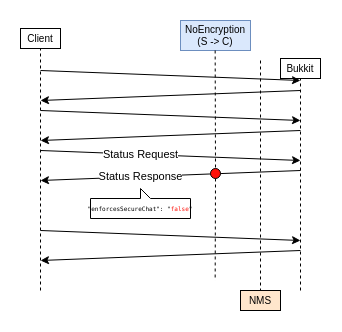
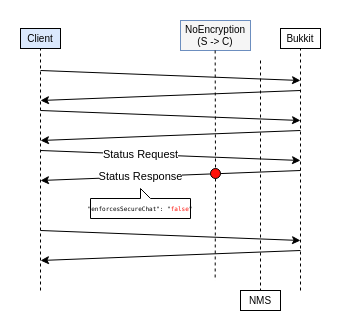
- <mxCell id="17" value="NoEncryption&lt;br&gt;(S -&amp;gt; C)" style="rounded=0;whiteSpace=wrap;html=1;fontSize=10;fillColor=#dae8fc;strokeColor=#6c8ebf;" vertex="1" parent="1"><mxGeometry x="180" y="20" width="70" height="30" as="geometry" /></mxCell>
+ <mxCell id="17" value="NoEncryption&lt;br&gt;(S -&amp;gt; C)" style="rounded=0;whiteSpace=wrap;html=1;fontSize=10;fillColor=#f5f5f5;strokeColor=#6c8ebf;" vertex="1" parent="1"><mxGeometry x="180" y="20" width="70" height="30" as="geometry" /></mxCell>
- <mxCell id="2" value="&lt;font style=&quot;font-size: 10px;&quot;&gt;Client&lt;/font&gt;" style="rounded=0;whiteSpace=wrap;html=1;" parent="1" vertex="1"><mxGeometry x="20" y="28" width="40" height="20" as="geometry" /></mxCell>
+ <mxCell id="2" value="&lt;font style=&quot;font-size: 10px;&quot;&gt;Client&lt;/font&gt;" style="rounded=0;whiteSpace=wrap;html=1;fillColor=#dae8fc;" parent="1" vertex="1"><mxGeometry x="20" y="28" width="40" height="20" as="geometry" /></mxCell>
- <mxCell id="5" value="Bukkit" style="rounded=0;whiteSpace=wrap;html=1;fontSize=10;" parent="1" vertex="1"><mxGeometry x="280" y="58" width="40" height="20" as="geometry" /></mxCell>
+ <mxCell id="5" value="Bukkit" style="rounded=0;whiteSpace=wrap;html=1;fontSize=10;" parent="1" vertex="1"><mxGeometry x="280" y="28" width="40" height="20" as="geometry" /></mxCell>
- <mxCell id="3" value="NMS" style="rounded=0;whiteSpace=wrap;html=1;fontSize=10;fillColor=#ffe6cc;" parent="1" vertex="1"><mxGeometry x="240" y="290" width="40" height="20" as="geometry" /></mxCell>
+ <mxCell id="3" value="NMS" style="rounded=0;whiteSpace=wrap;html=1;fontSize=10;" parent="1" vertex="1"><mxGeometry x="240" y="290" width="40" height="20" as="geometry" /></mxCell>
